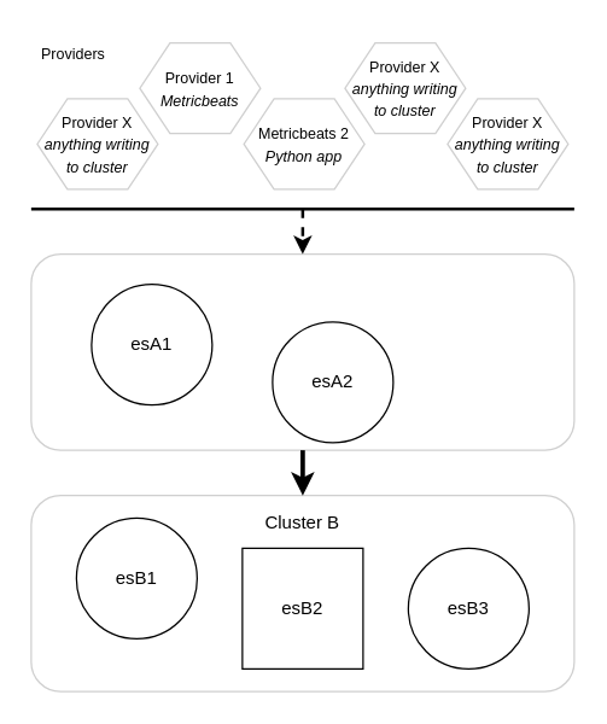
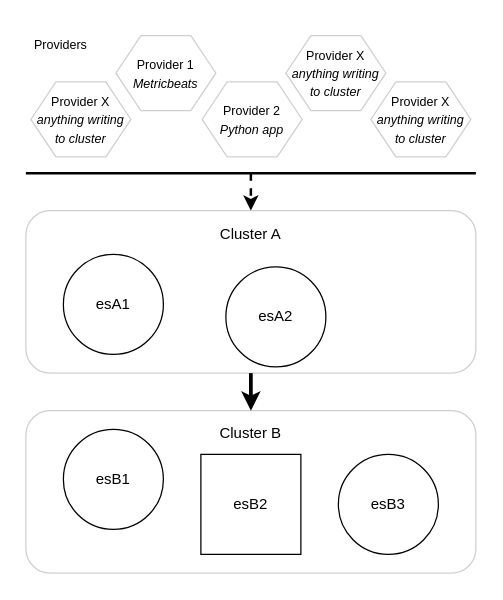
- <mxCell id="15" value="&lt;font style=&quot;font-size: 10px;&quot;&gt;Metricbeats 2&lt;br&gt;&lt;i&gt;Python app&lt;/i&gt;&lt;br&gt;&lt;/font&gt;" style="shape=hexagon;perimeter=hexagonPerimeter2;whiteSpace=wrap;html=1;fixedSize=1;strokeColor=#CFCFCF;fillColor=default;fontFamily=Helvetica;" parent="1" vertex="1"><mxGeometry x="161" y="65" width="80" height="60" as="geometry" /></mxCell>
+ <mxCell id="15" value="&lt;font style=&quot;font-size: 10px;&quot;&gt;Provider 2&lt;br&gt;&lt;i&gt;Python app&lt;/i&gt;&lt;br&gt;&lt;/font&gt;" style="shape=hexagon;perimeter=hexagonPerimeter2;whiteSpace=wrap;html=1;fixedSize=1;strokeColor=#CFCFCF;fillColor=default;fontFamily=Helvetica;" parent="1" vertex="1"><mxGeometry x="161" y="65" width="80" height="60" as="geometry" /></mxCell>
+ <mxCell id="5" value="Cluster A" style="text;html=1;strokeColor=none;fillColor=none;align=center;verticalAlign=middle;whiteSpace=wrap;rounded=0;fontFamily=Helvetica;" parent="1" vertex="1"><mxGeometry x="170" y="172" width="60" height="30" as="geometry" /></mxCell>
- <mxCell id="3" value="esA1" style="ellipse;whiteSpace=wrap;html=1;aspect=fixed;fontFamily=Helvetica;" parent="1" vertex="1"><mxGeometry x="60" y="188" width="80" height="80" as="geometry" /></mxCell>
+ <mxCell id="3" value="esA1" style="ellipse;whiteSpace=wrap;html=1;aspect=fixed;fontFamily=Helvetica;" parent="1" vertex="1"><mxGeometry x="50" y="203" width="80" height="80" as="geometry" /></mxCell>
